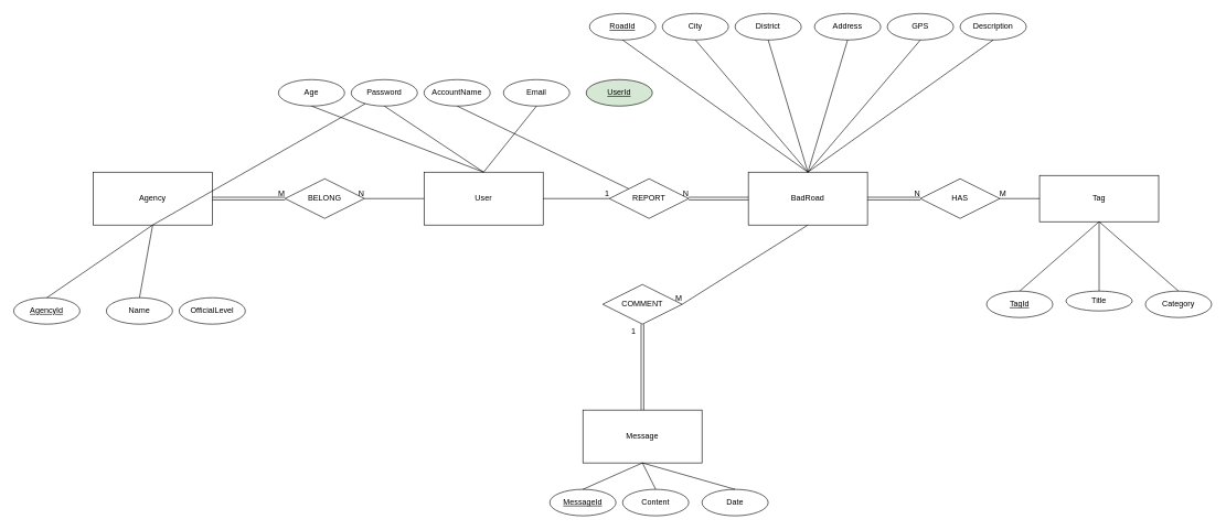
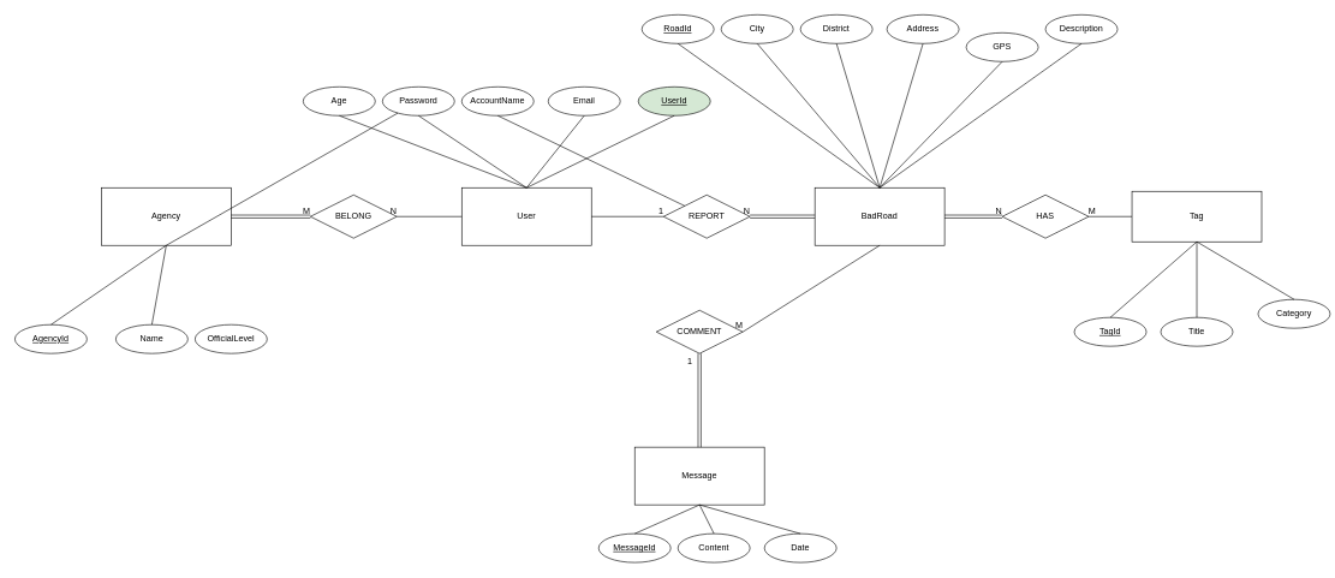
- <mxCell id="41" value="GPS" style="ellipse;whiteSpace=wrap;html=1;align=center;" parent="1" vertex="1"><mxGeometry x="1340" y="20" width="100" height="40" as="geometry" /></mxCell>
+ <mxCell id="41" value="GPS" style="ellipse;whiteSpace=wrap;html=1;align=center;" parent="1" vertex="1"><mxGeometry x="1340" y="45" width="100" height="40" as="geometry" /></mxCell>
+ <mxCell id="27" value="" style="endArrow=none;html=1;rounded=0;exitX=0.5;exitY=1;exitDx=0;exitDy=0;entryX=0.5;entryY=0;entryDx=0;entryDy=0;" parent="1" source="23" target="2" edge="1"><mxGeometry relative="1" as="geometry"><mxPoint x="740" y="480" as="sourcePoint" /><mxPoint x="900" y="480" as="targetPoint" /></mxGeometry></mxCell>
- <mxCell id="18" value="Title" style="ellipse;whiteSpace=wrap;html=1;align=center;" parent="1" vertex="1"><mxGeometry x="1610" y="440" width="100" height="30" as="geometry" /></mxCell>
+ <mxCell id="18" value="Title" style="ellipse;whiteSpace=wrap;html=1;align=center;" parent="1" vertex="1"><mxGeometry x="1610" y="440" width="100" height="40" as="geometry" /></mxCell>
- <mxCell id="19" value="Category" style="ellipse;whiteSpace=wrap;html=1;align=center;" parent="1" vertex="1"><mxGeometry x="1730" y="440" width="100" height="40" as="geometry" /></mxCell>
+ <mxCell id="19" value="Category" style="ellipse;whiteSpace=wrap;html=1;align=center;" parent="1" vertex="1"><mxGeometry x="1745" y="415" width="100" height="40" as="geometry" /></mxCell>
